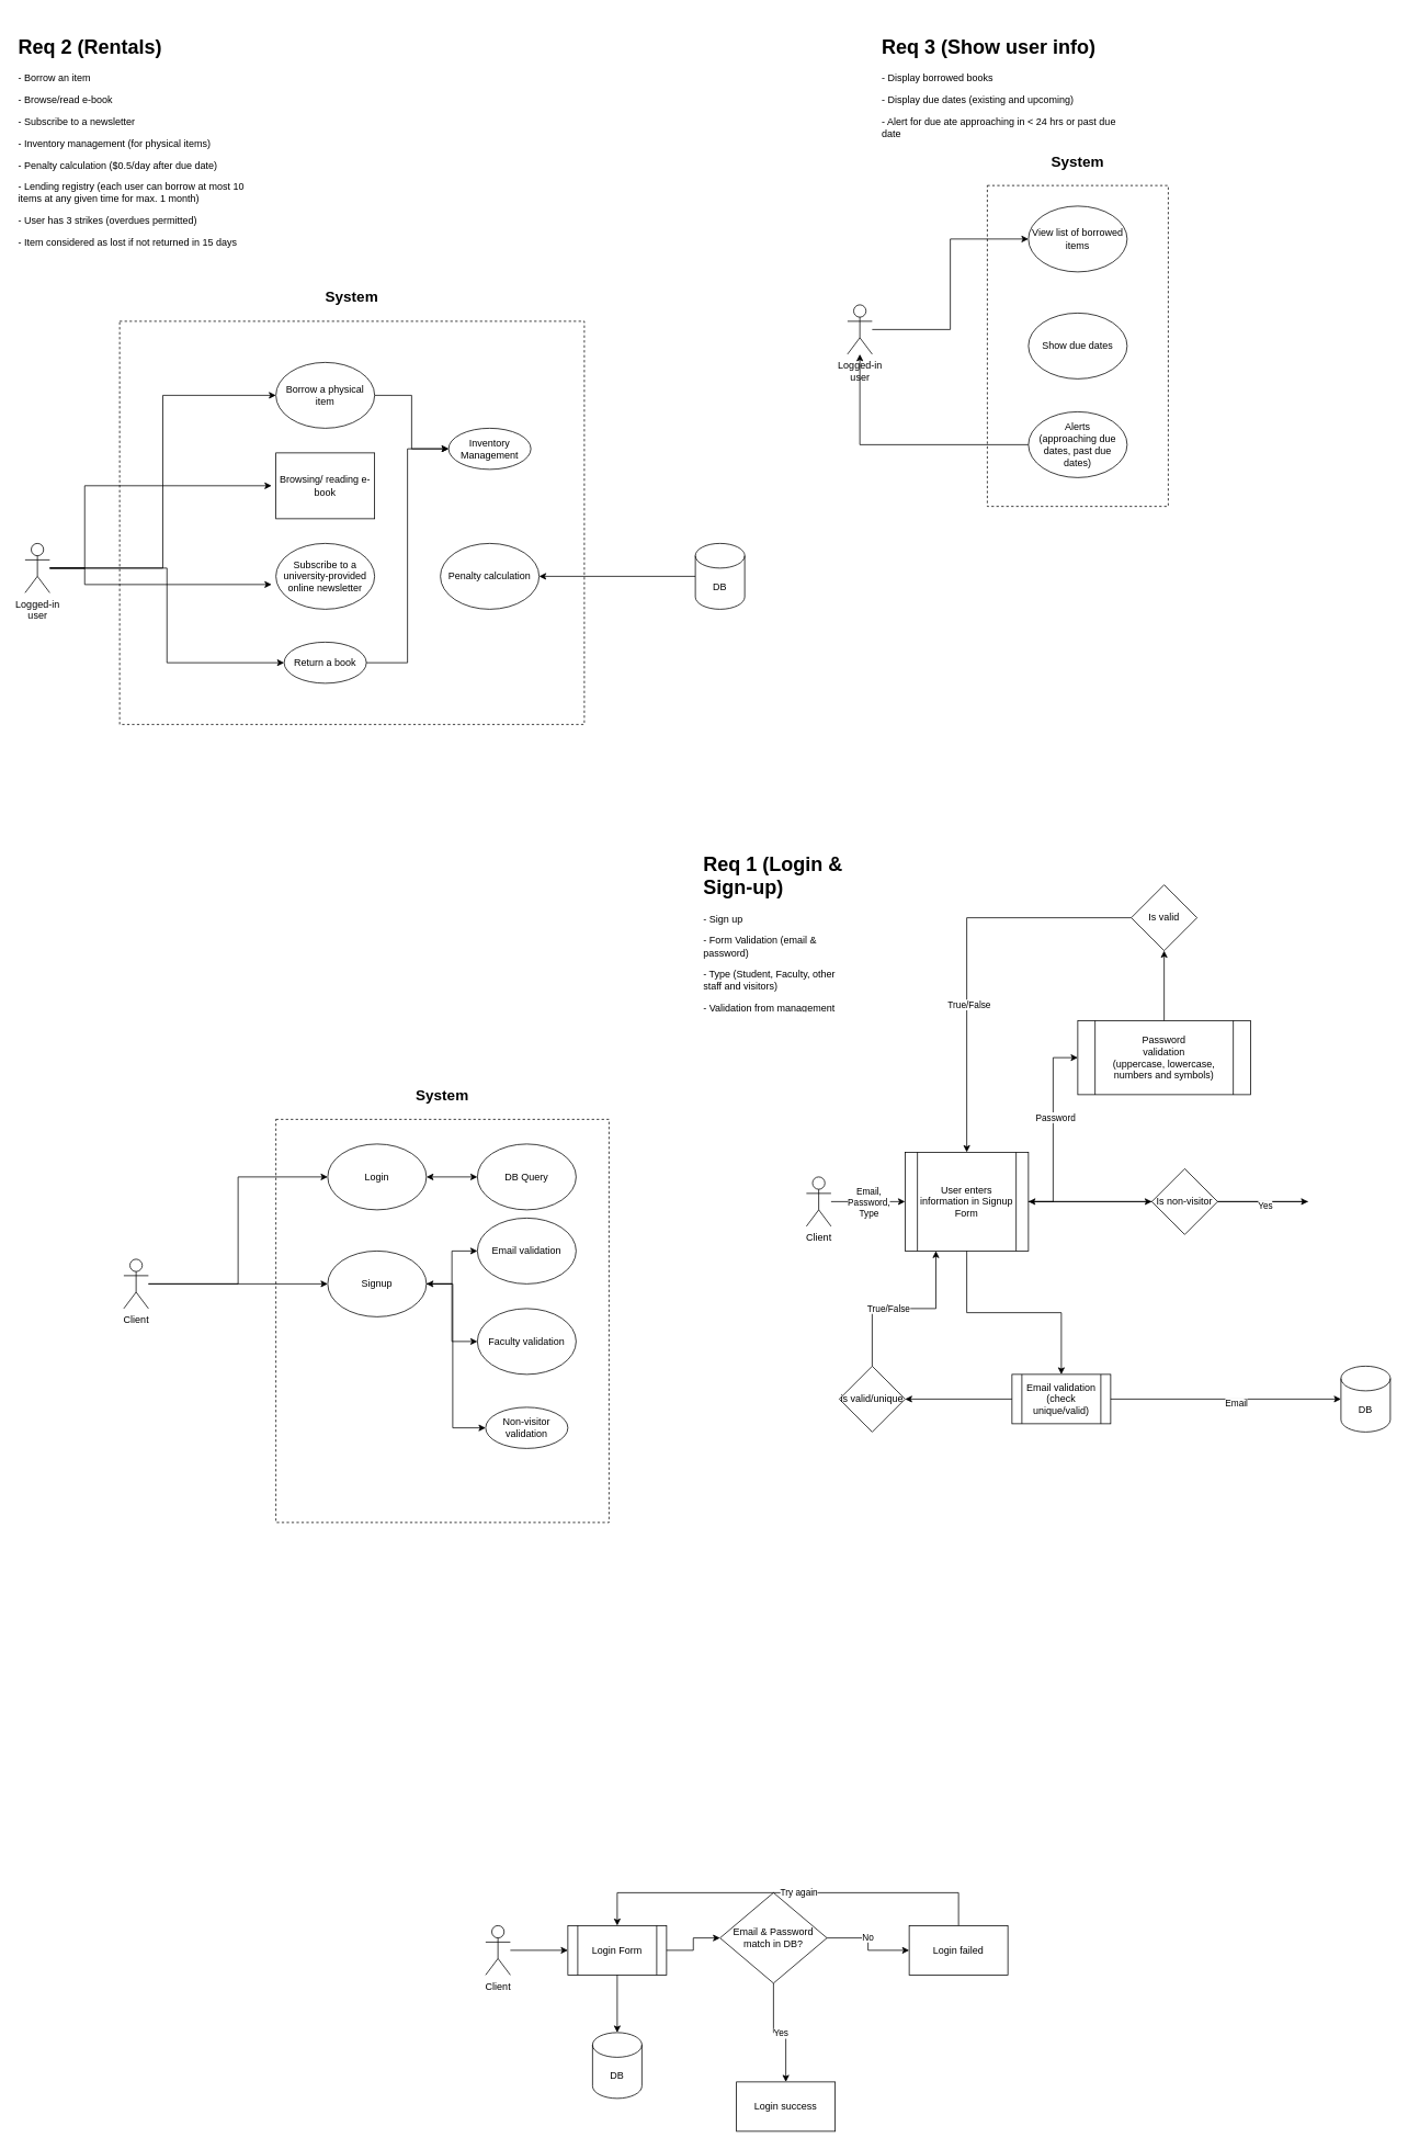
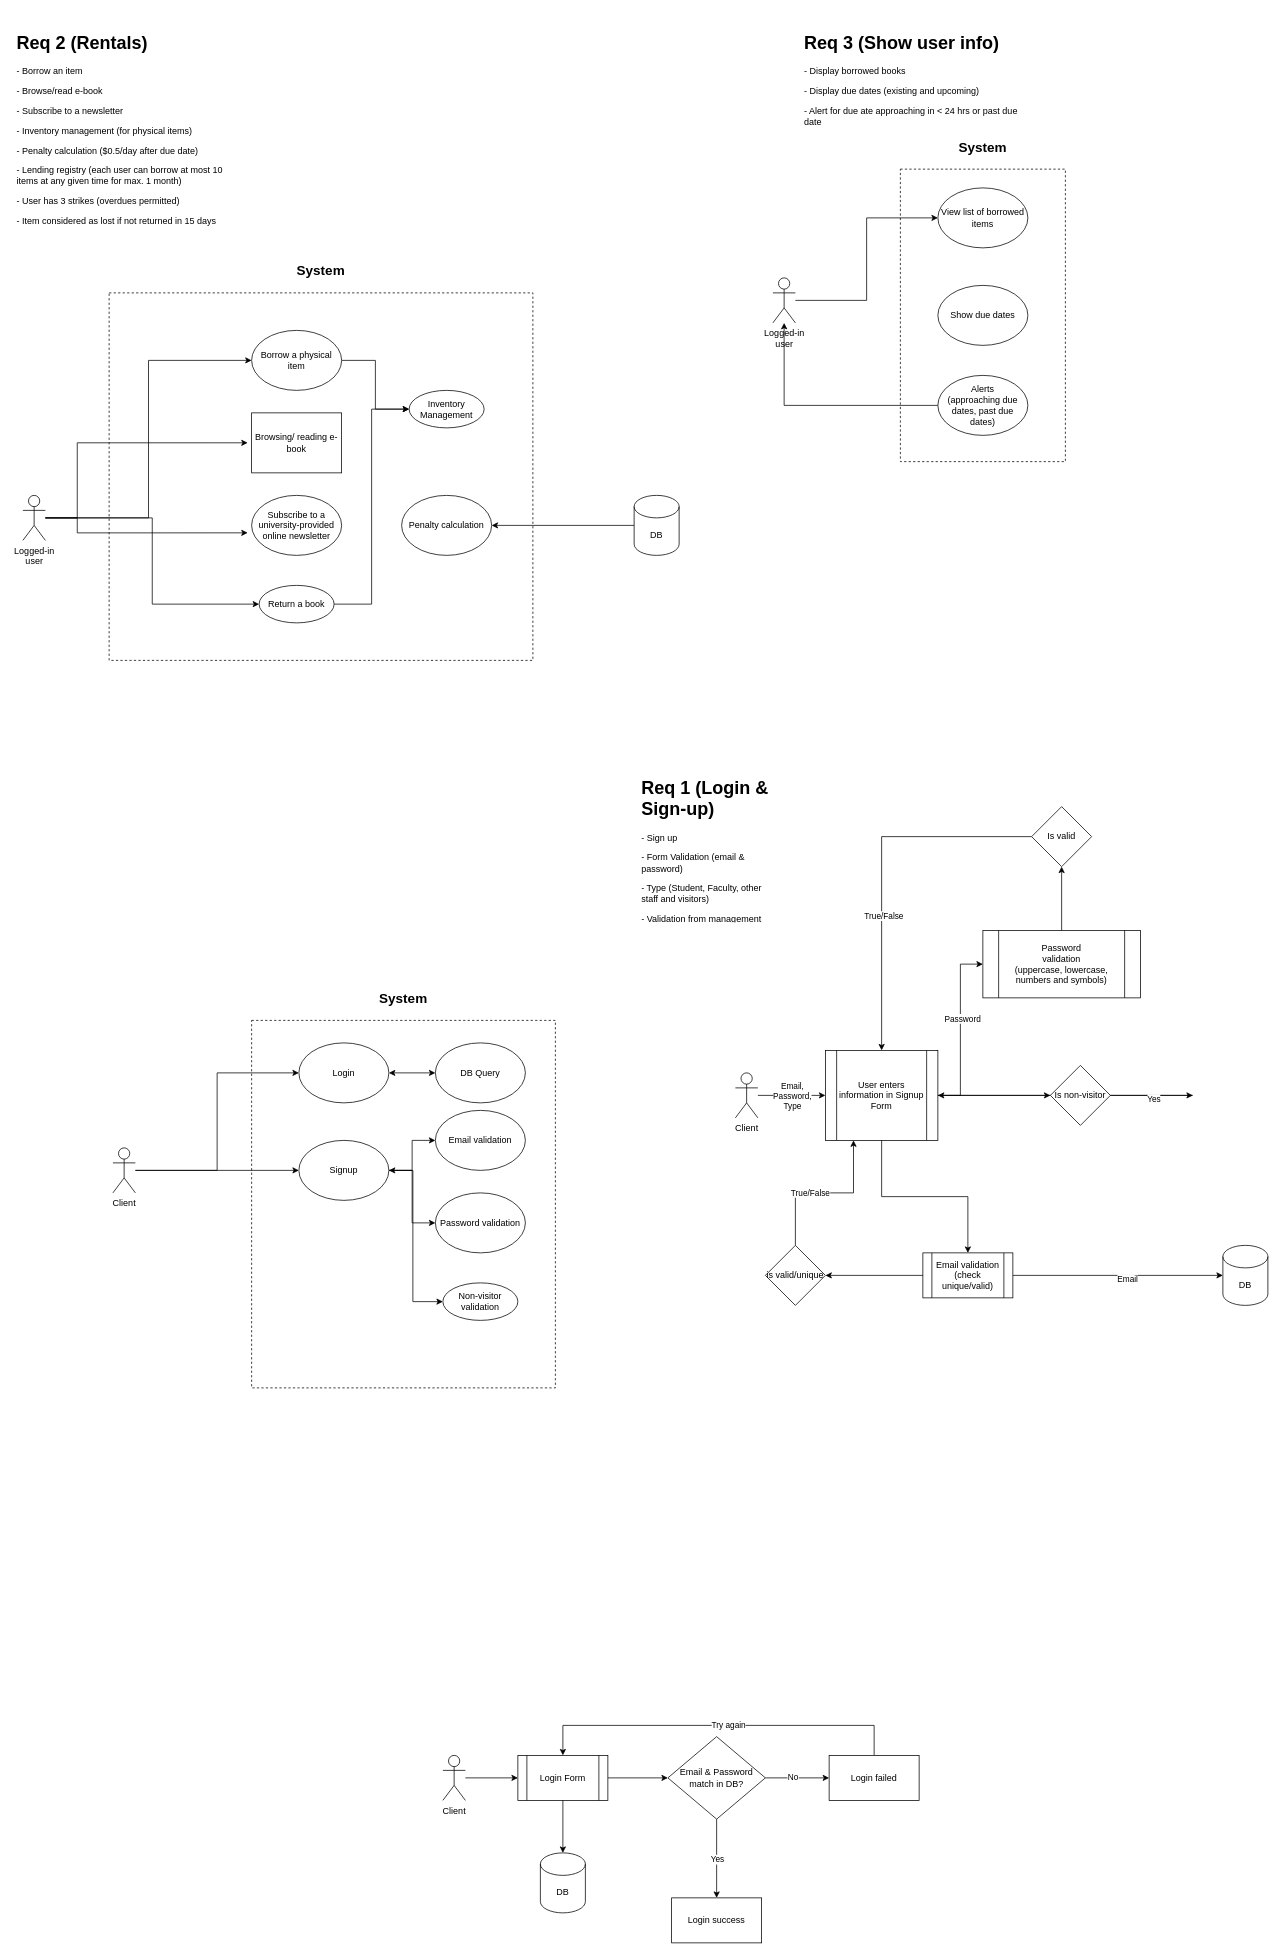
- <mxCell id="58" value="Faculty validation" style="ellipse;whiteSpace=wrap;html=1;" vertex="1" parent="1"><mxGeometry x="580" y="1590" width="120" height="80" as="geometry" /></mxCell>
+ <mxCell id="58" value="Password validation" style="ellipse;whiteSpace=wrap;html=1;" vertex="1" parent="1"><mxGeometry x="580" y="1590" width="120" height="80" as="geometry" /></mxCell>
- <mxCell id="10" value="Email &amp;amp; Password match in DB?" style="rhombus;whiteSpace=wrap;html=1;" parent="1" vertex="1"><mxGeometry x="875" y="2300" width="130" height="110" as="geometry" /></mxCell>
+ <mxCell id="10" value="Email &amp;amp; Password match in DB?" style="rhombus;whiteSpace=wrap;html=1;" parent="1" vertex="1"><mxGeometry x="890" y="2315" width="130" height="110" as="geometry" /></mxCell>
